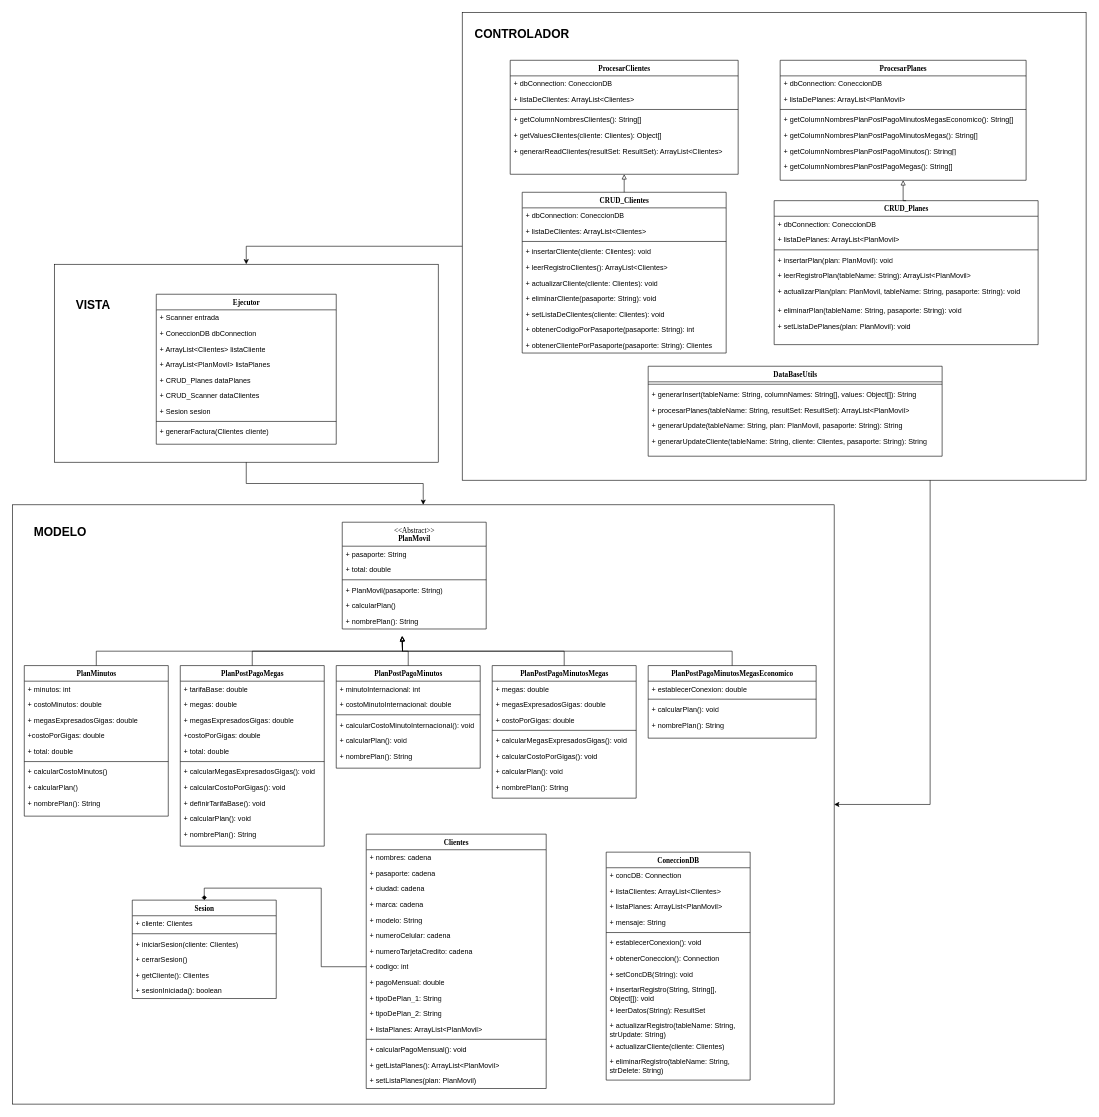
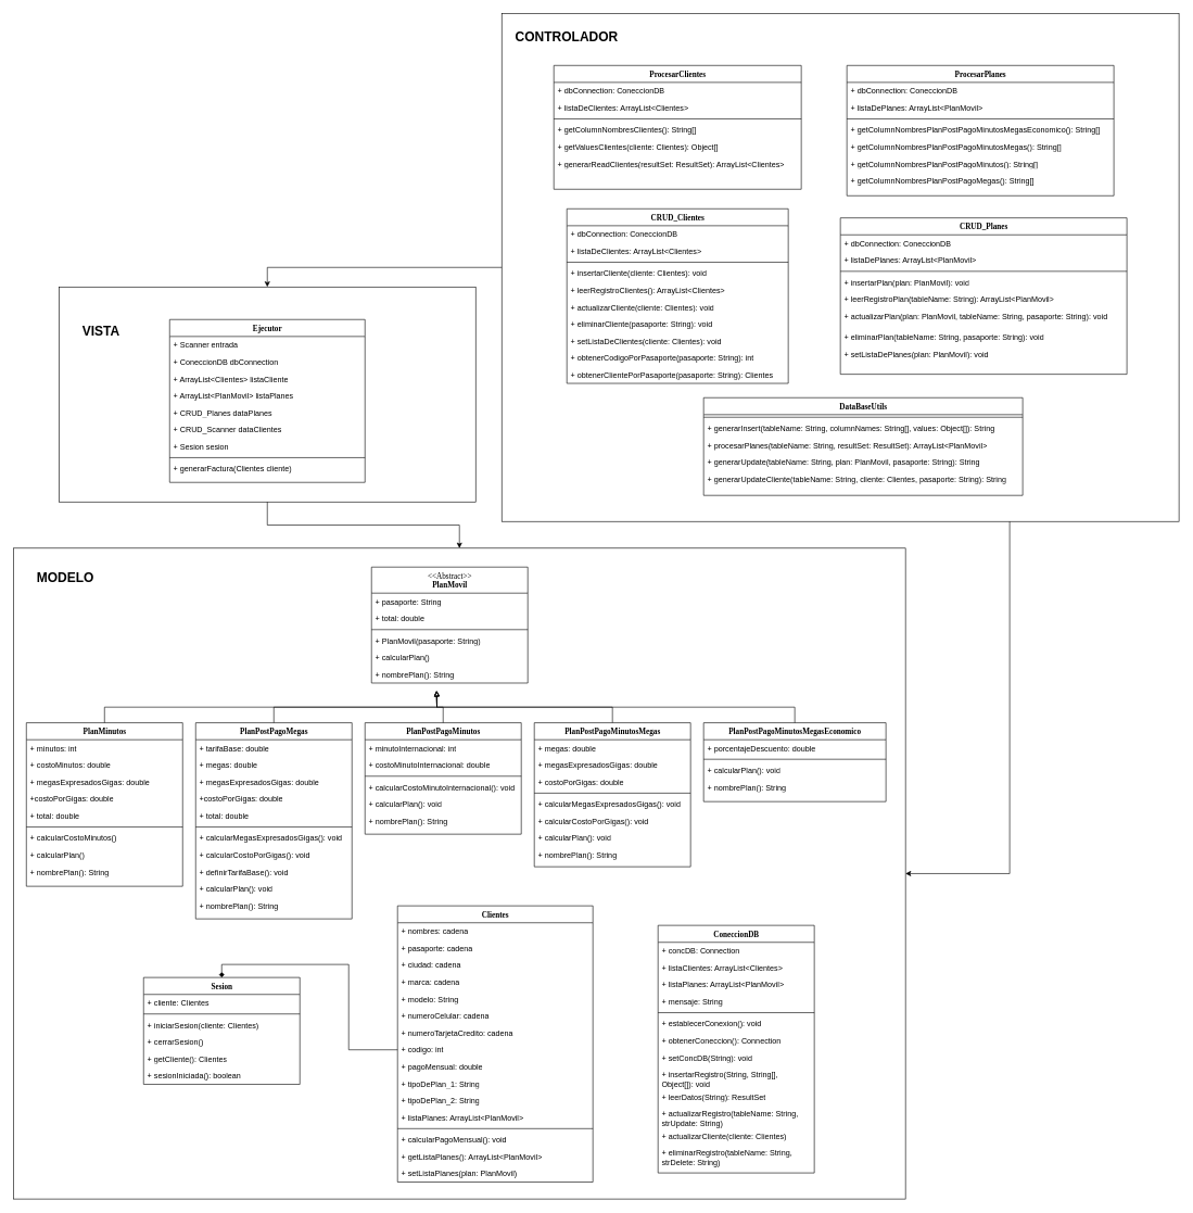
- <mxCell id="129" style="edgeStyle=orthogonalEdgeStyle;rounded=0;orthogonalLoop=1;jettySize=auto;html=1;exitX=0.5;exitY=0;exitDx=0;exitDy=0;entryX=0.5;entryY=1;entryDx=0;entryDy=0;endArrow=block;endFill=0;" edge="1" parent="1" source="130" target="114"><mxGeometry relative="1" as="geometry" /></mxCell>
- <mxCell id="141" style="edgeStyle=orthogonalEdgeStyle;rounded=0;orthogonalLoop=1;jettySize=auto;html=1;exitX=0.5;exitY=0;exitDx=0;exitDy=0;entryX=0.5;entryY=1;entryDx=0;entryDy=0;endArrow=block;endFill=0;" edge="1" parent="1" source="142" target="121"><mxGeometry relative="1" as="geometry" /></mxCell>
- <mxCell id="65" value="+ establecerConexion: double" style="text;html=1;strokeColor=none;fillColor=none;align=left;verticalAlign=top;spacingLeft=4;spacingRight=4;whiteSpace=wrap;overflow=hidden;rotatable=0;points=[[0,0.5],[1,0.5]];portConstraint=eastwest;" parent="64" vertex="1"><mxGeometry y="26" width="280" height="26" as="geometry" /></mxCell>
+ <mxCell id="65" value="+ porcentajeDescuento: double" style="text;html=1;strokeColor=none;fillColor=none;align=left;verticalAlign=top;spacingLeft=4;spacingRight=4;whiteSpace=wrap;overflow=hidden;rotatable=0;points=[[0,0.5],[1,0.5]];portConstraint=eastwest;" parent="64" vertex="1"><mxGeometry y="26" width="280" height="26" as="geometry" /></mxCell>
